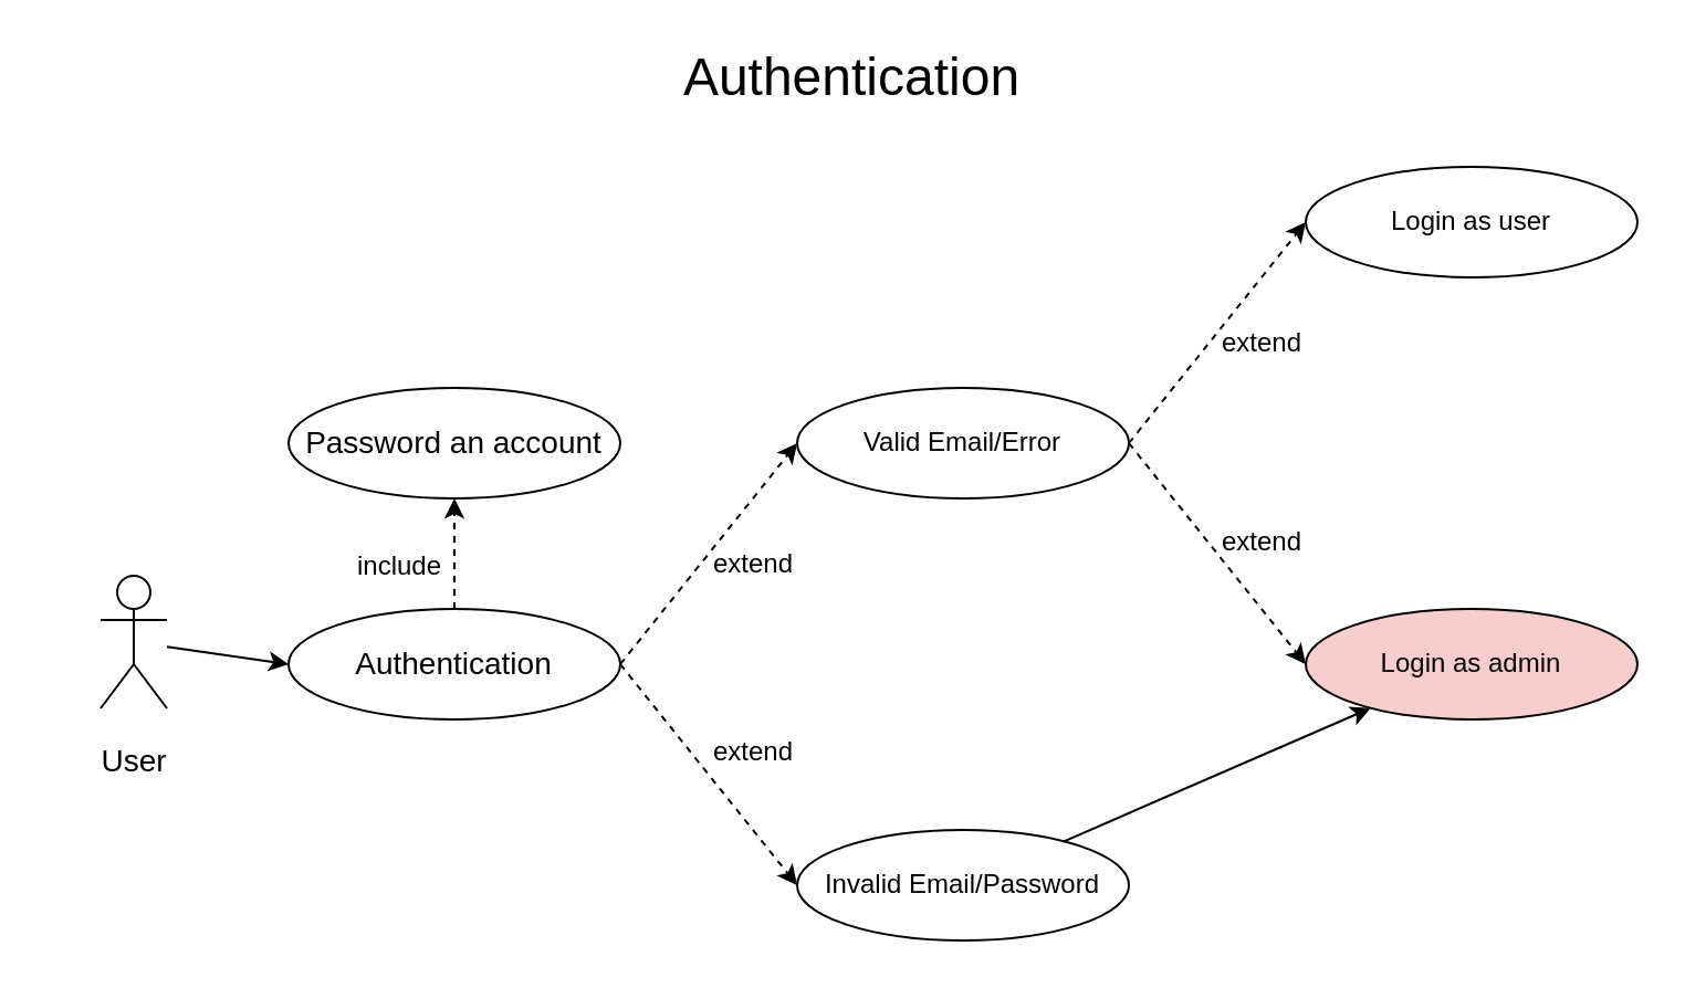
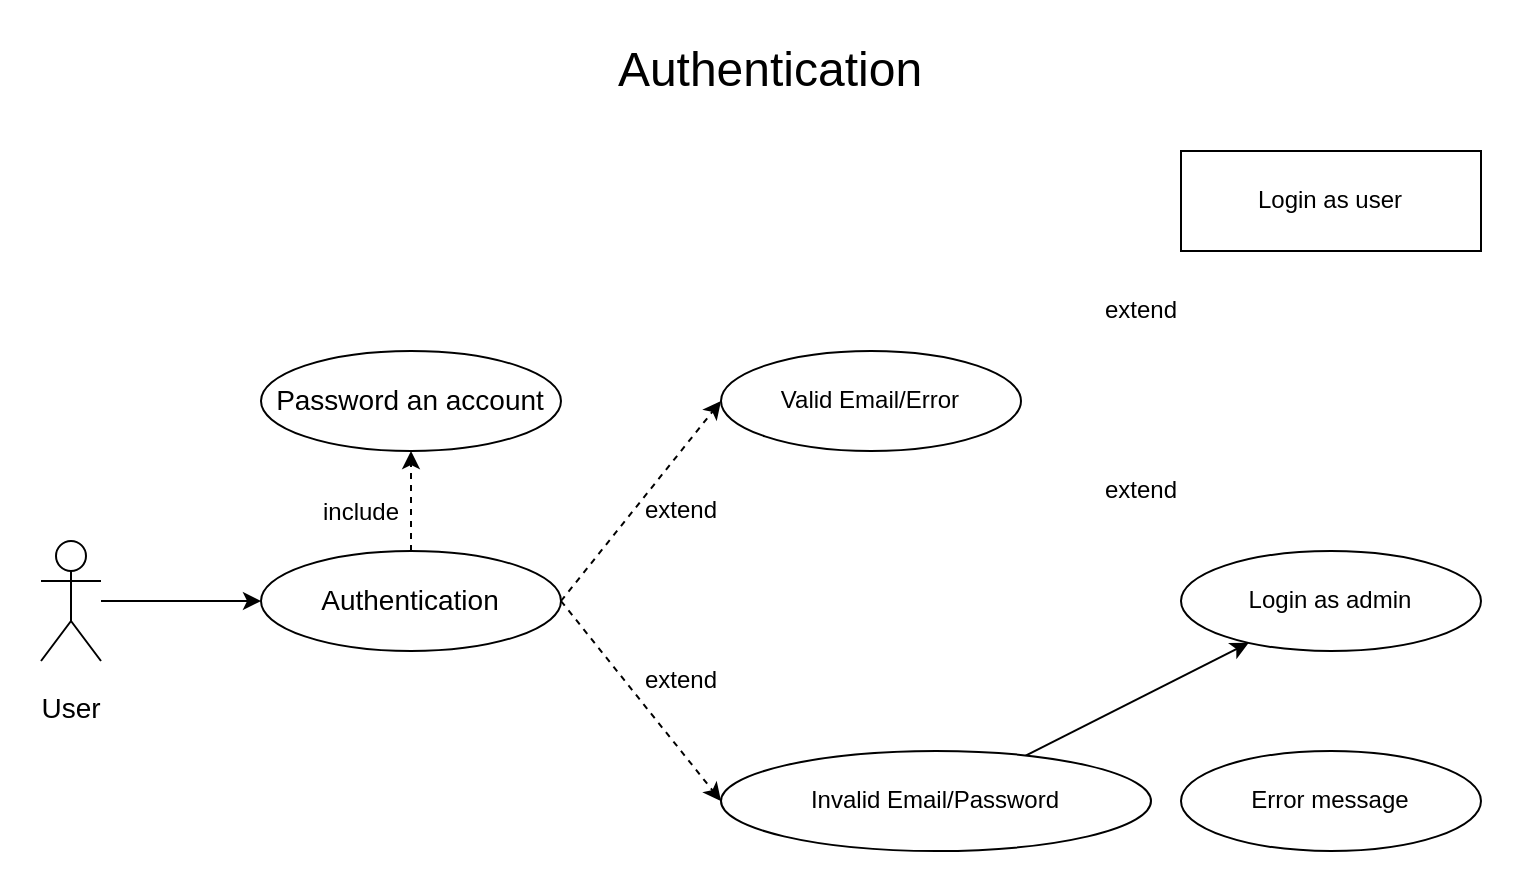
- <mxCell id="20" value="Login as user" style="ellipse;whiteSpace=wrap;html=1;fontSize=12;" vertex="1" parent="1"><mxGeometry x="590" y="75" width="150" height="50" as="geometry" /></mxCell>
+ <mxCell id="20" value="Login as user" style="whiteSpace=wrap;html=1;fontSize=12;rounded=0;" vertex="1" parent="1"><mxGeometry x="590" y="75" width="150" height="50" as="geometry" /></mxCell>
- <mxCell id="12" style="edgeStyle=none;html=1;entryX=0;entryY=0.5;entryDx=0;entryDy=0;fontSize=12;exitX=1;exitY=0.5;exitDx=0;exitDy=0;dashed=1;" edge="1" parent="1" source="13" target="20"><mxGeometry relative="1" as="geometry" /></mxCell>
- <mxCell id="11" style="edgeStyle=none;html=1;exitX=1;exitY=0.5;exitDx=0;exitDy=0;entryX=0;entryY=0.5;entryDx=0;entryDy=0;fontSize=12;dashed=1;" edge="1" parent="1" source="13" target="19"><mxGeometry relative="1" as="geometry" /></mxCell>
- <mxCell id="4" value="&lt;font style=&quot;font-size: 14px;&quot;&gt;User&lt;/font&gt;" style="shape=umlActor;verticalLabelPosition=bottom;verticalAlign=top;html=1;outlineConnect=0;fontSize=24;" vertex="1" parent="1"><mxGeometry x="45" y="260" width="30" height="60" as="geometry" /></mxCell>
+ <mxCell id="4" value="&lt;font style=&quot;font-size: 14px;&quot;&gt;User&lt;/font&gt;" style="shape=umlActor;verticalLabelPosition=bottom;verticalAlign=top;html=1;outlineConnect=0;fontSize=24;" vertex="1" parent="1"><mxGeometry x="20" y="270" width="30" height="60" as="geometry" /></mxCell>
- <mxCell id="19" value="Login as admin" style="ellipse;whiteSpace=wrap;html=1;fontSize=12;fillColor=#f8cecc;" vertex="1" parent="1"><mxGeometry x="590" y="275" width="150" height="50" as="geometry" /></mxCell>
+ <mxCell id="19" value="Login as admin" style="ellipse;whiteSpace=wrap;html=1;fontSize=12;" vertex="1" parent="1"><mxGeometry x="590" y="275" width="150" height="50" as="geometry" /></mxCell>
- <mxCell id="15" value="Invalid Email/Password" style="ellipse;whiteSpace=wrap;html=1;fontSize=12;" vertex="1" parent="1"><mxGeometry x="360" y="375" width="150" height="50" as="geometry" /></mxCell>
+ <mxCell id="15" value="Invalid Email/Password" style="ellipse;whiteSpace=wrap;html=1;fontSize=12;" vertex="1" parent="1"><mxGeometry x="360" y="375" width="215" height="50" as="geometry" /></mxCell>
+ <mxCell id="18" value="Error message" style="ellipse;whiteSpace=wrap;html=1;fontSize=12;" vertex="1" parent="1"><mxGeometry x="590" y="375" width="150" height="50" as="geometry" /></mxCell>
